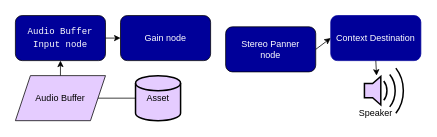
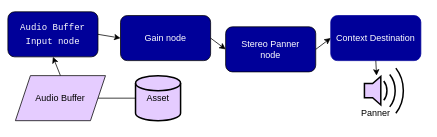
- <mxCell id="2" value="&lt;div style=&quot;font-family: Menlo, Monaco, &amp;quot;Courier New&amp;quot;, monospace; line-height: 18px; white-space: pre;&quot;&gt;&lt;font style=&quot;background-color: rgb(0, 0, 153);&quot; color=&quot;#ffffff&quot;&gt;Audio Buffer&lt;/font&gt;&lt;/div&gt;&lt;div style=&quot;font-family: Menlo, Monaco, &amp;quot;Courier New&amp;quot;, monospace; line-height: 18px; white-space: pre;&quot;&gt;&lt;font style=&quot;background-color: rgb(0, 0, 153);&quot; color=&quot;#ffffff&quot;&gt;Input node&lt;/font&gt;&lt;/div&gt;" style="rounded=1;whiteSpace=wrap;html=1;fillColor=#000099;" parent="1" vertex="1"><mxGeometry x="20" y="20" width="120" height="60" as="geometry" /></mxCell>
+ <mxCell id="2" value="&lt;div style=&quot;font-family: Menlo, Monaco, &amp;quot;Courier New&amp;quot;, monospace; line-height: 18px; white-space: pre;&quot;&gt;&lt;font style=&quot;background-color: rgb(0, 0, 153);&quot; color=&quot;#ffffff&quot;&gt;Audio Buffer&lt;/font&gt;&lt;/div&gt;&lt;div style=&quot;font-family: Menlo, Monaco, &amp;quot;Courier New&amp;quot;, monospace; line-height: 18px; white-space: pre;&quot;&gt;&lt;font style=&quot;background-color: rgb(0, 0, 153);&quot; color=&quot;#ffffff&quot;&gt;Input node&lt;/font&gt;&lt;/div&gt;" style="rounded=1;whiteSpace=wrap;html=1;fillColor=#000099;" parent="1" vertex="1"><mxGeometry x="10" y="15" width="120" height="60" as="geometry" /></mxCell>
+ <mxCell id="7" value="" style="endArrow=classic;html=1;rounded=0;exitX=1;exitY=0.5;exitDx=0;exitDy=0;entryX=0;entryY=0.5;entryDx=0;entryDy=0;" parent="1" source="3" target="4" edge="1"><mxGeometry width="50" height="50" relative="1" as="geometry"><mxPoint x="400" y="250" as="sourcePoint" /><mxPoint x="450" y="200" as="targetPoint" /></mxGeometry></mxCell>
- <mxCell id="13" value="Speaker" style="text;html=1;align=center;verticalAlign=middle;whiteSpace=wrap;rounded=0;" parent="1" vertex="1"><mxGeometry x="470" y="140" width="60" height="20" as="geometry" /></mxCell>
+ <mxCell id="13" value="Panner" style="text;html=1;align=center;verticalAlign=middle;whiteSpace=wrap;rounded=0;" parent="1" vertex="1"><mxGeometry x="470" y="140" width="60" height="20" as="geometry" /></mxCell>
